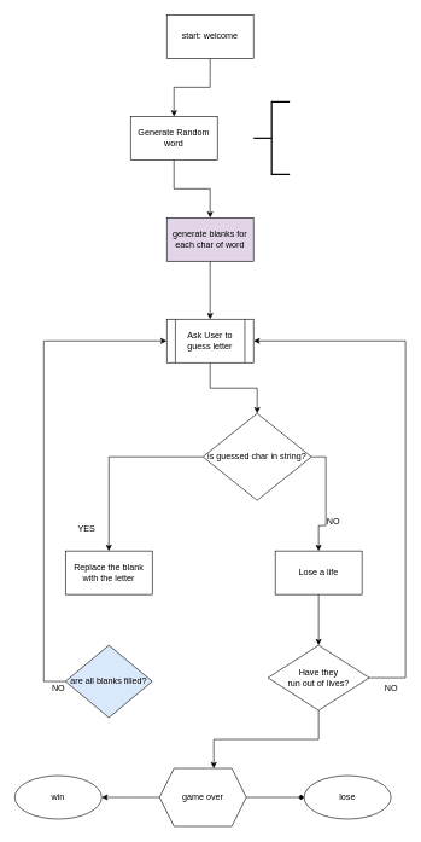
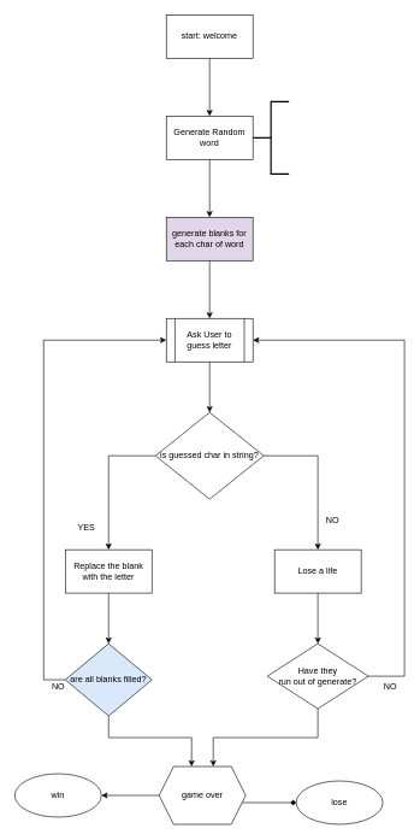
- <mxCell id="5" value="Generate Random word" style="whiteSpace=wrap;html=1;rounded=0;" vertex="1" parent="1"><mxGeometry x="180" y="160" width="120" height="60" as="geometry" /></mxCell>
+ <mxCell id="5" value="Generate Random word" style="whiteSpace=wrap;html=1;rounded=0;" vertex="1" parent="1"><mxGeometry x="230" y="160" width="120" height="60" as="geometry" /></mxCell>
- <mxCell id="12" value="is guessed char in string?" style="rhombus;whiteSpace=wrap;html=1;rounded=0;" vertex="1" parent="1"><mxGeometry x="280" y="570" width="150" height="120" as="geometry" /></mxCell>
+ <mxCell id="12" value="is guessed char in string?" style="rhombus;whiteSpace=wrap;html=1;rounded=0;" vertex="1" parent="1"><mxGeometry x="215" y="570" width="150" height="120" as="geometry" /></mxCell>
+ <mxCell id="14" value="" style="edgeStyle=orthogonalEdgeStyle;rounded=0;orthogonalLoop=1;jettySize=auto;html=1;" edge="1" parent="1" source="15" target="18"><mxGeometry relative="1" as="geometry" /></mxCell>
- <mxCell id="25" value="Have they &lt;br&gt;run out of lives?" style="rhombus;whiteSpace=wrap;html=1;rounded=0;" vertex="1" parent="1"><mxGeometry x="370" y="890" width="140" height="90" as="geometry" /></mxCell>
+ <mxCell id="25" value="Have they &lt;br&gt;run out of generate?" style="rhombus;whiteSpace=wrap;html=1;rounded=0;" vertex="1" parent="1"><mxGeometry x="370" y="890" width="140" height="90" as="geometry" /></mxCell>
+ <mxCell id="17" style="rounded=0;orthogonalLoop=1;jettySize=auto;elbow=vertical;html=1;exitX=0.5;exitY=1;exitDx=0;exitDy=0;edgeStyle=elbowEdgeStyle;entryX=0.375;entryY=0;entryDx=0;entryDy=0;" edge="1" parent="1" source="18" target="29"><mxGeometry relative="1" as="geometry"><mxPoint x="280" y="1053.2" as="targetPoint" /><Array as="points"><mxPoint x="240" y="1020" /></Array></mxGeometry></mxCell>
- <mxCell id="31" value="lose" style="ellipse;whiteSpace=wrap;html=1;" vertex="1" parent="1"><mxGeometry x="420" y="1070" width="120" height="60" as="geometry" /></mxCell>
+ <mxCell id="31" value="lose" style="ellipse;whiteSpace=wrap;html=1;" vertex="1" parent="1"><mxGeometry x="410" y="1080" width="120" height="60" as="geometry" /></mxCell>
